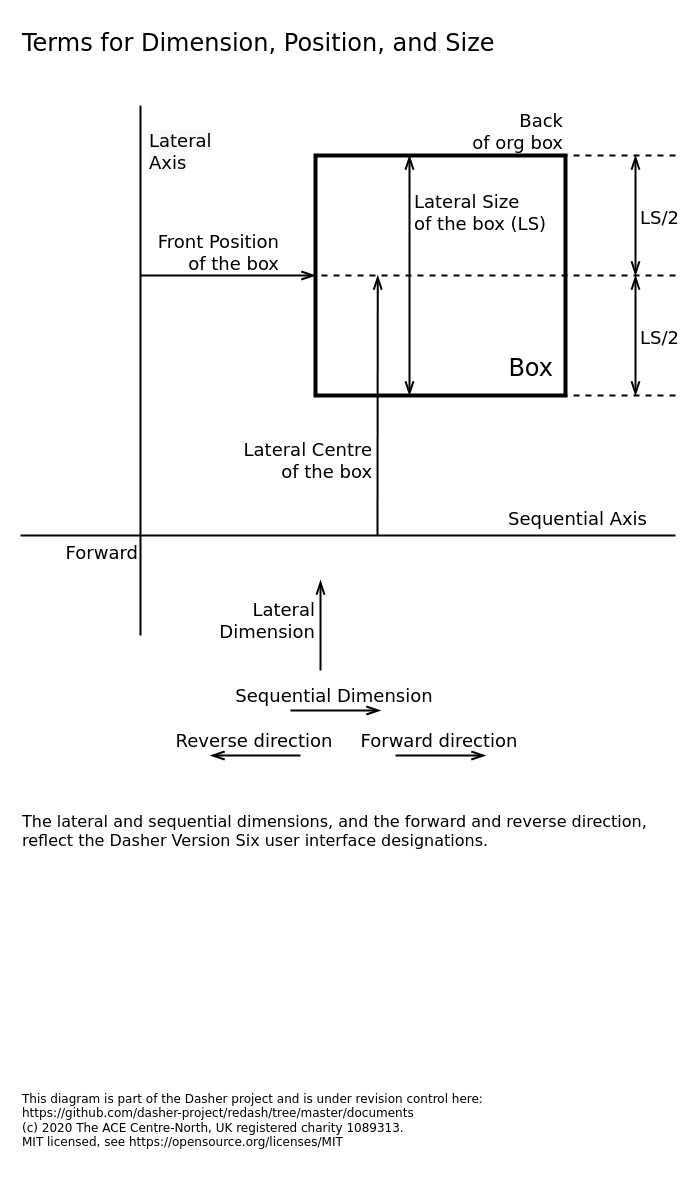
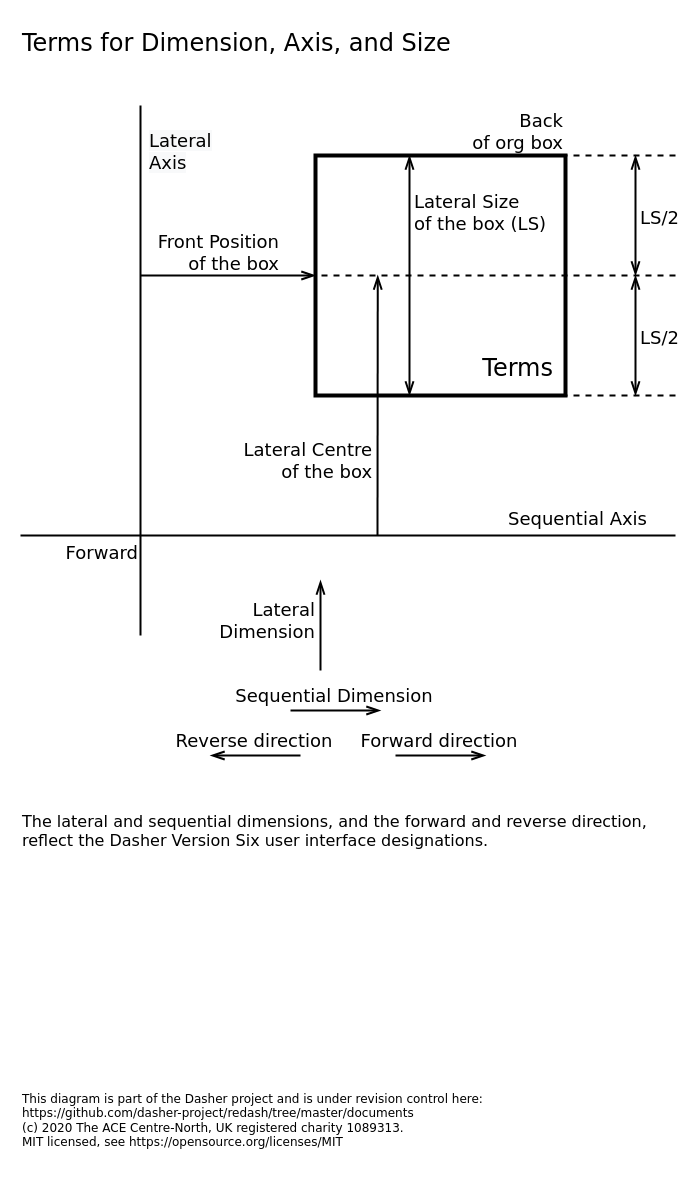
- <mxCell id="10" value="Terms for Dimension, Position, and Size" style="rounded=0;shadow=0;comic=0;labelBackgroundColor=none;strokeWidth=2;fillColor=none;fontFamily=DejaVu Sans;fontSize=24;fontColor=#000000;align=left;arcSize=20;spacingTop=0;spacingLeft=0;spacing=2;spacingBottom=0;spacingRight=0;points=[[0.2, 0], [0.4, 0], [0.6, 0], [0.8, 0], [0.5,1]];strokeColor=none;" parent="1" vertex="1"><mxGeometry x="20" y="20" width="490" height="40" as="geometry" /></mxCell>
+ <mxCell id="10" value="Terms for Dimension, Axis, and Size" style="rounded=0;shadow=0;comic=0;labelBackgroundColor=none;strokeWidth=2;fillColor=none;fontFamily=DejaVu Sans;fontSize=24;fontColor=#000000;align=left;arcSize=20;spacingTop=0;spacingLeft=0;spacing=2;spacingBottom=0;spacingRight=0;points=[[0.2, 0], [0.4, 0], [0.6, 0], [0.8, 0], [0.5,1]];strokeColor=none;" parent="1" vertex="1"><mxGeometry x="20" y="20" width="490" height="40" as="geometry" /></mxCell>
- <mxCell id="2" value="Box" style="rounded=0;shadow=0;comic=0;labelBackgroundColor=none;strokeColor=#000000;strokeWidth=4;fillColor=none;fontFamily=DejaVu Sans;fontSize=24;fontColor=#000000;align=right;arcSize=20;spacingTop=10;spacingLeft=10;spacing=2;spacingBottom=10;spacingRight=10;points=[[0.2, 0], [0.4, 0], [0.6, 0], [0.8, 0], [0.5,1]];whiteSpace=wrap;verticalAlign=bottom;" parent="1" vertex="1"><mxGeometry x="315" y="155" width="250" height="240" as="geometry" /></mxCell>
+ <mxCell id="2" value="Terms" style="rounded=0;shadow=0;comic=0;labelBackgroundColor=none;strokeColor=#000000;strokeWidth=4;fillColor=none;fontFamily=DejaVu Sans;fontSize=24;fontColor=#000000;align=right;arcSize=20;spacingTop=10;spacingLeft=10;spacing=2;spacingBottom=10;spacingRight=10;points=[[0.2, 0], [0.4, 0], [0.6, 0], [0.8, 0], [0.5,1]];whiteSpace=wrap;verticalAlign=bottom;" parent="1" vertex="1"><mxGeometry x="315" y="155" width="250" height="240" as="geometry" /></mxCell>
